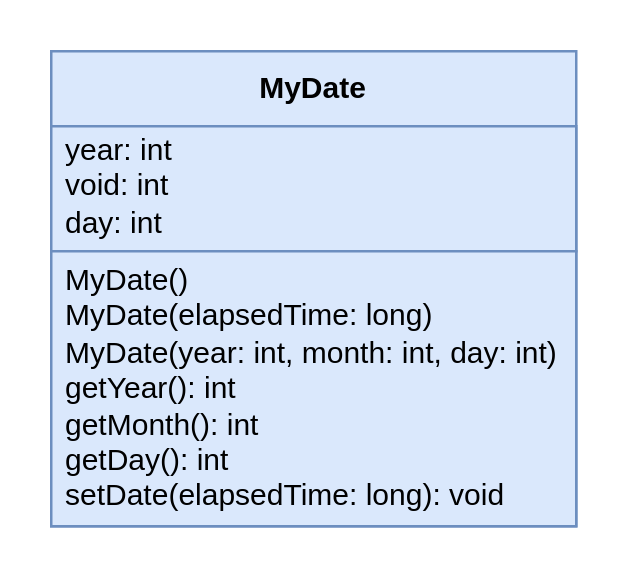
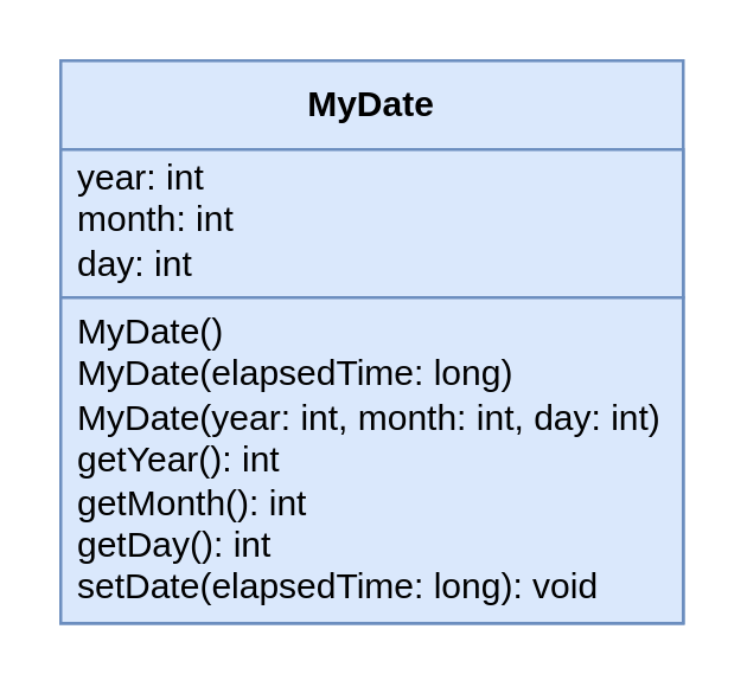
- <mxCell id="3" value="year: int&lt;div&gt;void: int&lt;/div&gt;&lt;div&gt;day: int&lt;/div&gt;" style="text;strokeColor=#6c8ebf;fillColor=#dae8fc;align=left;verticalAlign=top;spacingLeft=4;spacingRight=4;overflow=hidden;rotatable=0;points=[[0,0.5],[1,0.5]];portConstraint=eastwest;whiteSpace=wrap;html=1;spacingBottom=0;spacingTop=-4;" vertex="1" parent="2"><mxGeometry y="30" width="210" height="50" as="geometry" /></mxCell>
+ <mxCell id="3" value="year: int&lt;div&gt;month: int&lt;/div&gt;&lt;div&gt;day: int&lt;/div&gt;" style="text;strokeColor=#6c8ebf;fillColor=#dae8fc;align=left;verticalAlign=top;spacingLeft=4;spacingRight=4;overflow=hidden;rotatable=0;points=[[0,0.5],[1,0.5]];portConstraint=eastwest;whiteSpace=wrap;html=1;spacingBottom=0;spacingTop=-4;" vertex="1" parent="2"><mxGeometry y="30" width="210" height="50" as="geometry" /></mxCell>
